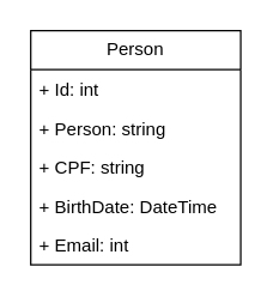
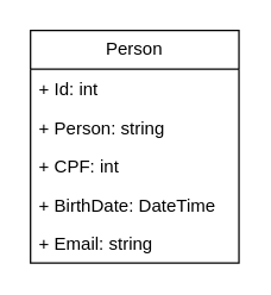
- <mxCell id="5" value="+ CPF: string" style="text;strokeColor=none;fillColor=none;align=left;verticalAlign=top;spacingLeft=4;spacingRight=4;overflow=hidden;rotatable=0;points=[[0,0.5],[1,0.5]];portConstraint=eastwest;whiteSpace=wrap;html=1;" vertex="1" parent="2"><mxGeometry y="78" width="140" height="26" as="geometry" /></mxCell>
+ <mxCell id="5" value="+ CPF: int" style="text;strokeColor=none;fillColor=none;align=left;verticalAlign=top;spacingLeft=4;spacingRight=4;overflow=hidden;rotatable=0;points=[[0,0.5],[1,0.5]];portConstraint=eastwest;whiteSpace=wrap;html=1;" vertex="1" parent="2"><mxGeometry y="78" width="140" height="26" as="geometry" /></mxCell>
- <mxCell id="7" value="+ Email: int" style="text;strokeColor=none;fillColor=none;align=left;verticalAlign=top;spacingLeft=4;spacingRight=4;overflow=hidden;rotatable=0;points=[[0,0.5],[1,0.5]];portConstraint=eastwest;whiteSpace=wrap;html=1;" vertex="1" parent="2"><mxGeometry y="130" width="140" height="26" as="geometry" /></mxCell>
+ <mxCell id="7" value="+ Email: string" style="text;strokeColor=none;fillColor=none;align=left;verticalAlign=top;spacingLeft=4;spacingRight=4;overflow=hidden;rotatable=0;points=[[0,0.5],[1,0.5]];portConstraint=eastwest;whiteSpace=wrap;html=1;" vertex="1" parent="2"><mxGeometry y="130" width="140" height="26" as="geometry" /></mxCell>
